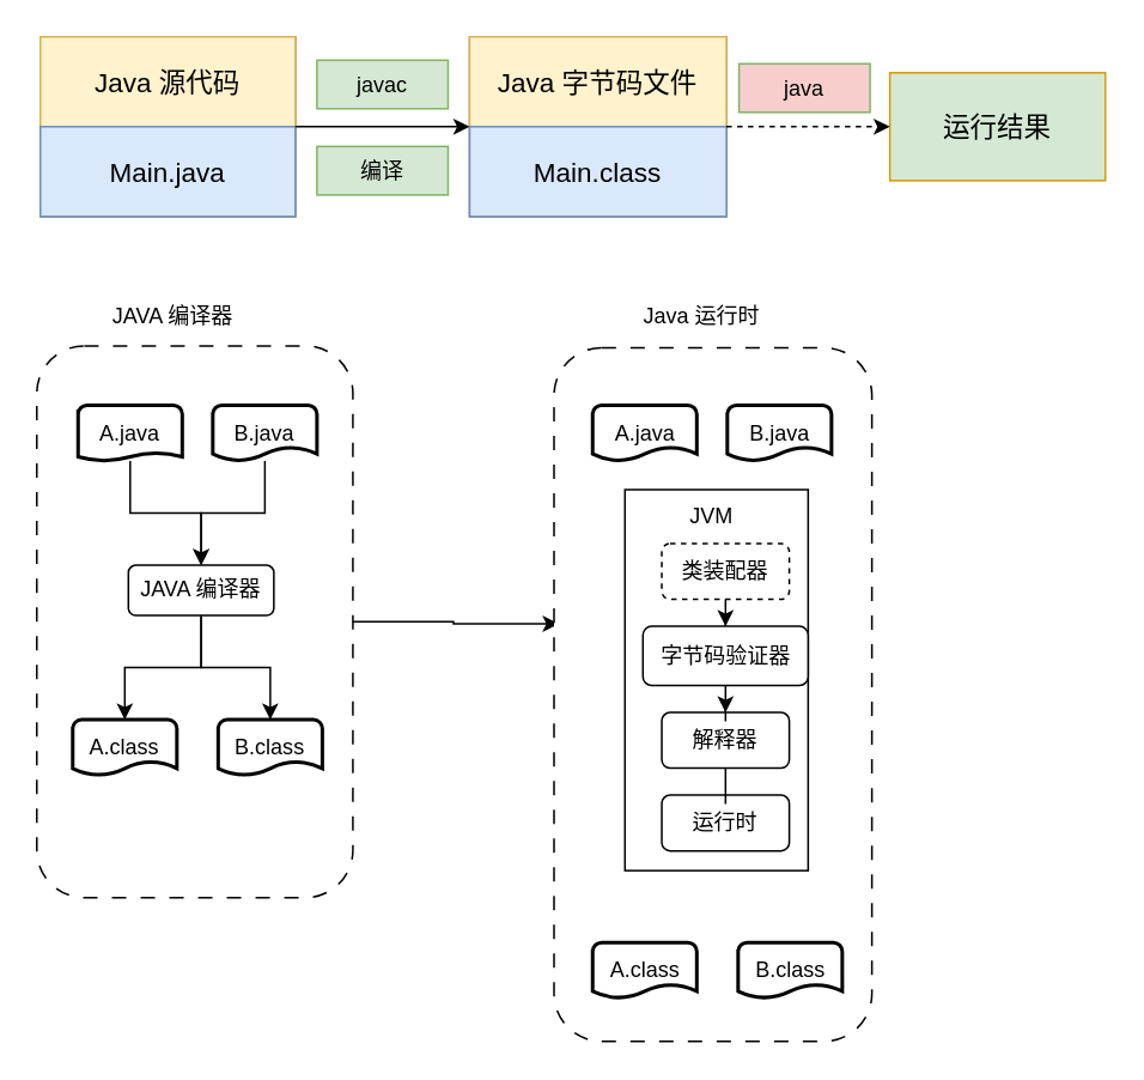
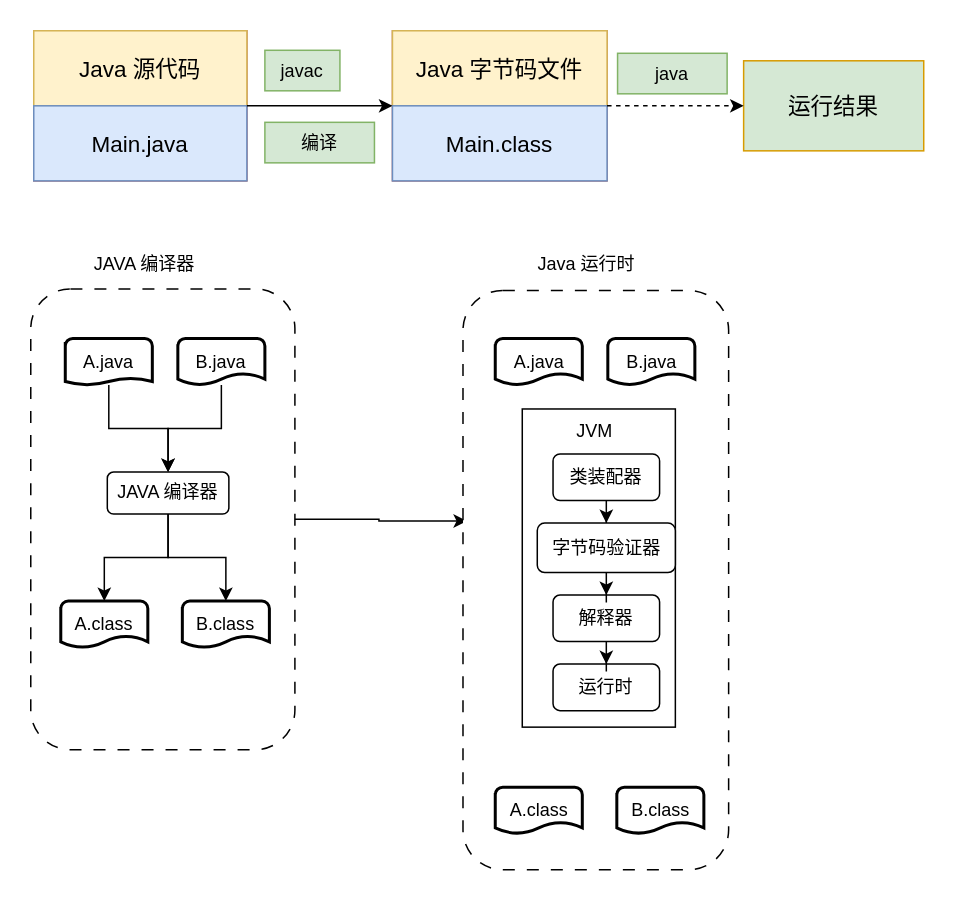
- <mxCell id="11" value="javac" style="rounded=0;whiteSpace=wrap;html=1;fillColor=#d5e8d4;strokeColor=#82b366;" vertex="1" parent="1"><mxGeometry x="176" y="33" width="73" height="27" as="geometry" /></mxCell>
+ <mxCell id="11" value="javac" style="rounded=0;whiteSpace=wrap;html=1;fillColor=#d5e8d4;strokeColor=#82b366;" vertex="1" parent="1"><mxGeometry x="176" y="33" width="50" height="27" as="geometry" /></mxCell>
- <mxCell id="13" value="java" style="rounded=0;whiteSpace=wrap;html=1;fillColor=#f8cecc;strokeColor=#82b366;" vertex="1" parent="1"><mxGeometry x="411" y="35" width="73" height="27" as="geometry" /></mxCell>
+ <mxCell id="13" value="java" style="rounded=0;whiteSpace=wrap;html=1;fillColor=#d5e8d4;strokeColor=#82b366;" vertex="1" parent="1"><mxGeometry x="411" y="35" width="73" height="27" as="geometry" /></mxCell>
- <mxCell id="33" value="类装配器" style="rounded=1;whiteSpace=wrap;html=1;dashed=1;" vertex="1" parent="1"><mxGeometry x="368" y="302" width="71" height="31" as="geometry" /></mxCell>
+ <mxCell id="33" value="类装配器" style="rounded=1;whiteSpace=wrap;html=1;" vertex="1" parent="1"><mxGeometry x="368" y="302" width="71" height="31" as="geometry" /></mxCell>
- <mxCell id="35" value="" style="edgeStyle=orthogonalEdgeStyle;rounded=0;orthogonalLoop=1;jettySize=auto;html=1;endArrow=none;" edge="1" parent="1" source="36" target="34"><mxGeometry relative="1" as="geometry" /></mxCell>
+ <mxCell id="35" value="" style="edgeStyle=orthogonalEdgeStyle;rounded=0;orthogonalLoop=1;jettySize=auto;html=1;" edge="1" parent="1" source="36" target="34"><mxGeometry relative="1" as="geometry" /></mxCell>
